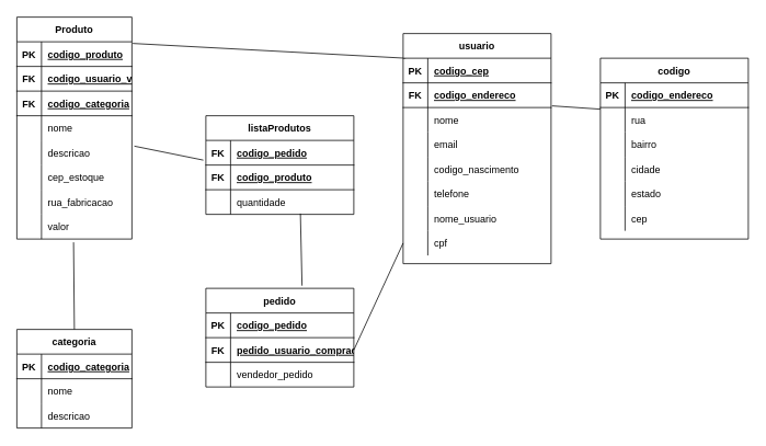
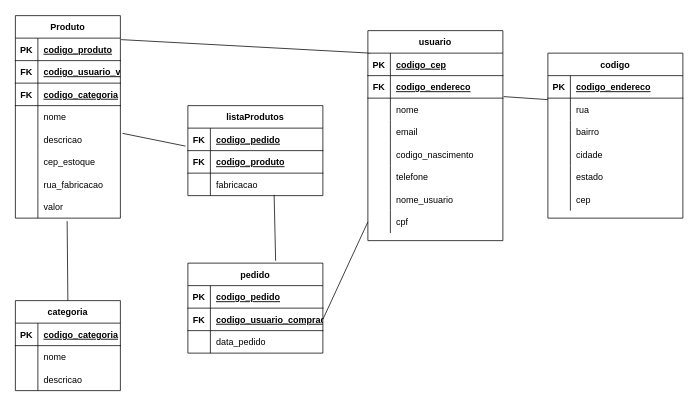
- <mxCell id="106" value="quantidade" style="shape=partialRectangle;connectable=0;fillColor=none;top=0;left=0;bottom=0;right=0;align=left;spacingLeft=6;overflow=hidden;" parent="104" vertex="1"><mxGeometry x="30" width="150" height="30" as="geometry"><mxRectangle width="150" height="30" as="alternateBounds" /></mxGeometry></mxCell>
+ <mxCell id="106" value="fabricacao" style="shape=partialRectangle;connectable=0;fillColor=none;top=0;left=0;bottom=0;right=0;align=left;spacingLeft=6;overflow=hidden;" parent="104" vertex="1"><mxGeometry x="30" width="150" height="30" as="geometry"><mxRectangle width="150" height="30" as="alternateBounds" /></mxGeometry></mxCell>
- <mxCell id="45" value="pedido_usuario_comprador" style="shape=partialRectangle;connectable=0;fillColor=none;top=0;left=0;bottom=0;right=0;align=left;spacingLeft=6;fontStyle=5;overflow=hidden;" parent="43" vertex="1"><mxGeometry x="30" width="150" height="30" as="geometry"><mxRectangle width="150" height="30" as="alternateBounds" /></mxGeometry></mxCell>
+ <mxCell id="45" value="codigo_usuario_comprador" style="shape=partialRectangle;connectable=0;fillColor=none;top=0;left=0;bottom=0;right=0;align=left;spacingLeft=6;fontStyle=5;overflow=hidden;" parent="43" vertex="1"><mxGeometry x="30" width="150" height="30" as="geometry"><mxRectangle width="150" height="30" as="alternateBounds" /></mxGeometry></mxCell>
- <mxCell id="48" value="vendedor_pedido" style="shape=partialRectangle;connectable=0;fillColor=none;top=0;left=0;bottom=0;right=0;align=left;spacingLeft=6;overflow=hidden;" parent="46" vertex="1"><mxGeometry x="30" width="150" height="30" as="geometry"><mxRectangle width="150" height="30" as="alternateBounds" /></mxGeometry></mxCell>
+ <mxCell id="48" value="data_pedido" style="shape=partialRectangle;connectable=0;fillColor=none;top=0;left=0;bottom=0;right=0;align=left;spacingLeft=6;overflow=hidden;" parent="46" vertex="1"><mxGeometry x="30" width="150" height="30" as="geometry"><mxRectangle width="150" height="30" as="alternateBounds" /></mxGeometry></mxCell>
